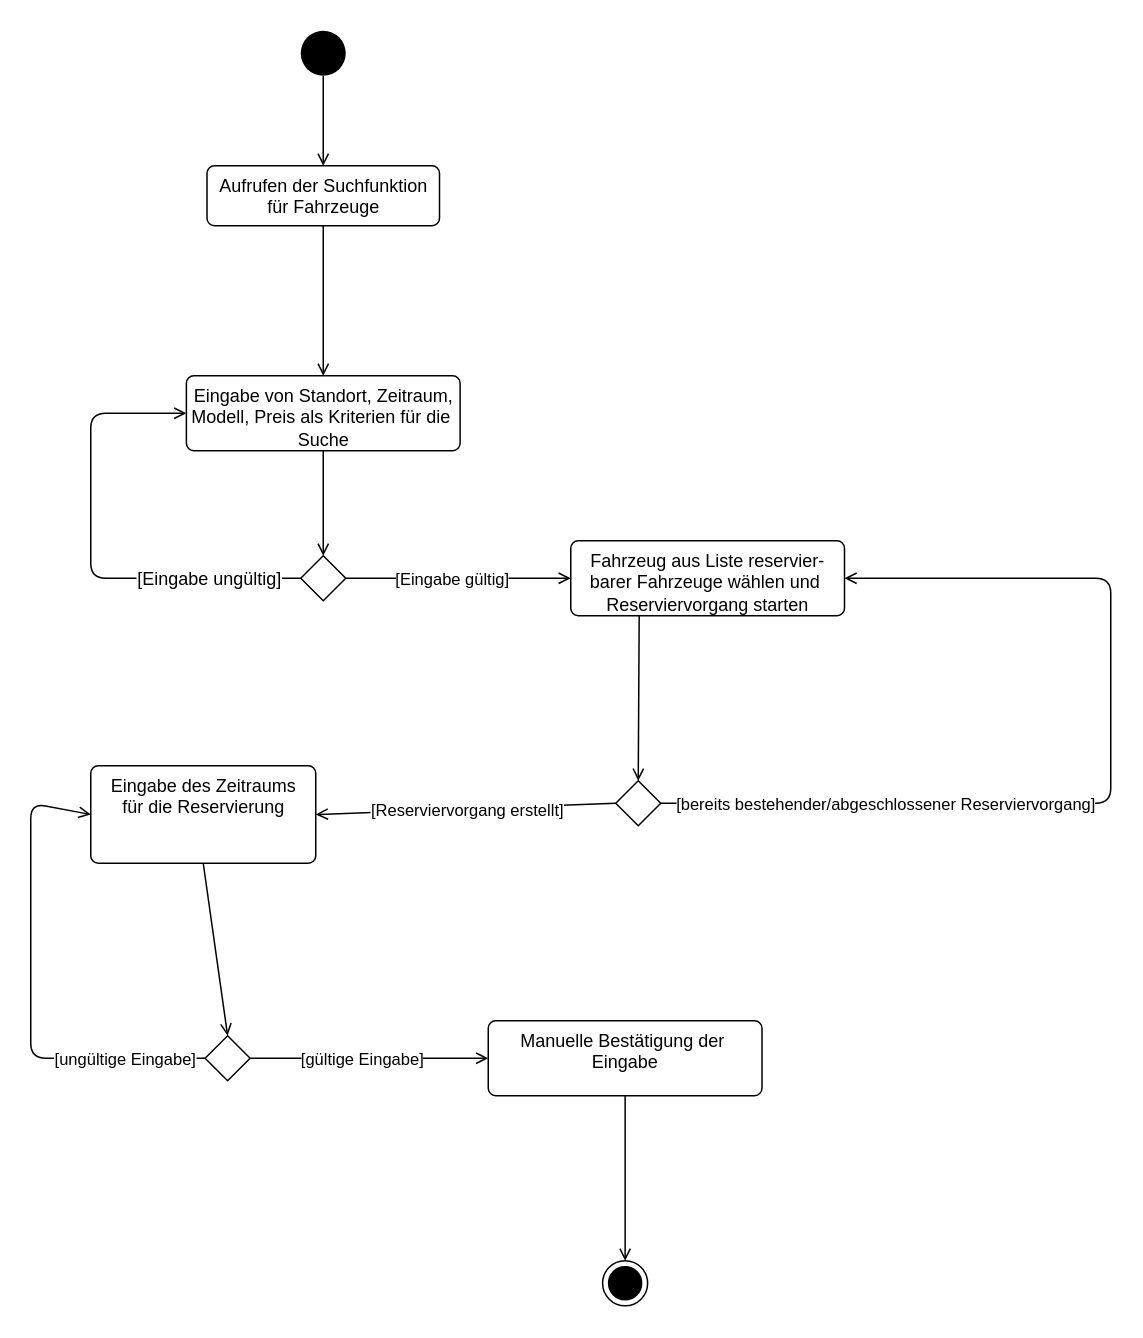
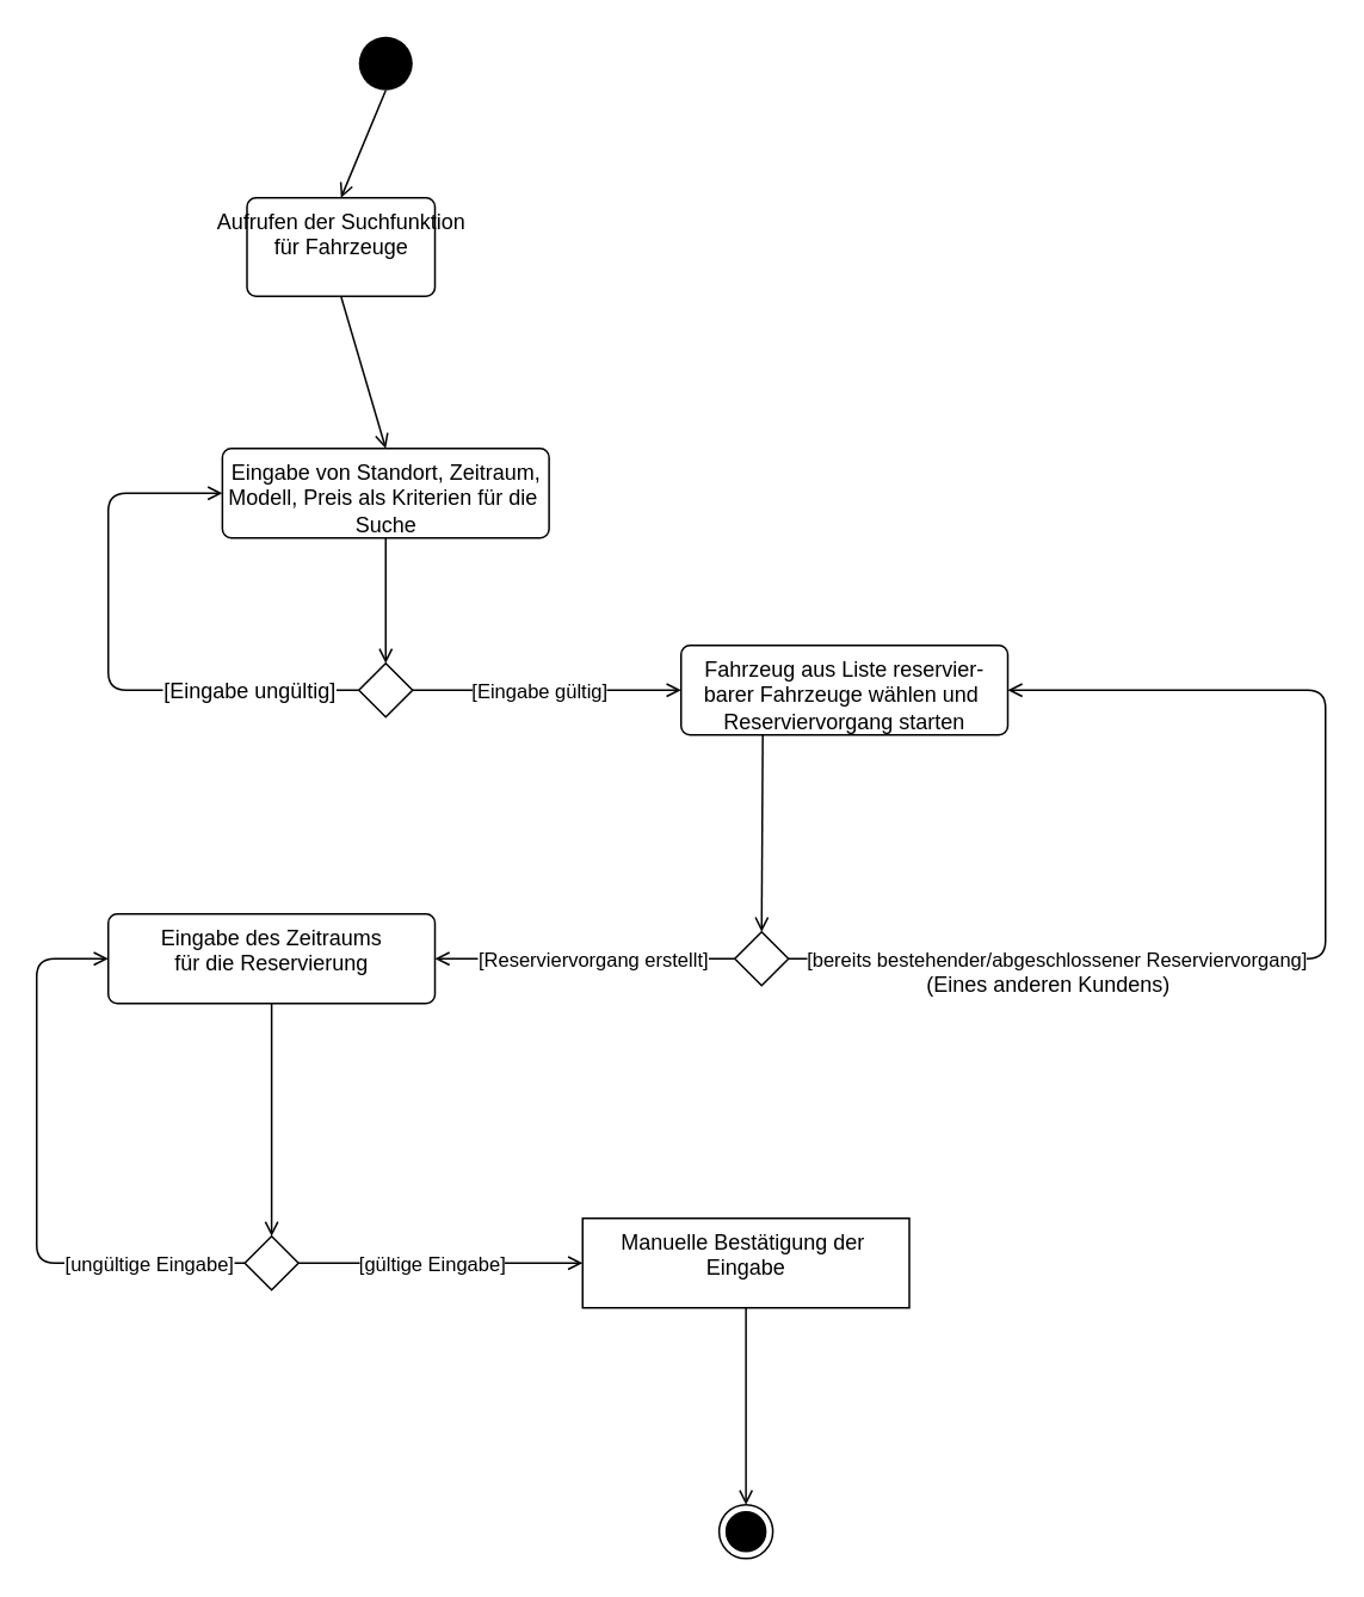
- <mxCell id="6" value="Aufrufen der Suchfunktion&lt;br&gt;für Fahrzeuge" style="html=1;align=center;verticalAlign=top;rounded=1;absoluteArcSize=1;arcSize=10;dashed=0;gradientColor=none;shadow=0;glass=0;sketch=0;labelBackgroundColor=none;perimeterSpacing=0;" vertex="1" parent="1"><mxGeometry x="137.5" y="110" width="155" height="40" as="geometry" /></mxCell>
+ <mxCell id="6" value="Aufrufen der Suchfunktion&lt;br&gt;für Fahrzeuge" style="html=1;align=center;verticalAlign=top;rounded=1;absoluteArcSize=1;arcSize=10;dashed=0;gradientColor=none;shadow=0;glass=0;sketch=0;labelBackgroundColor=none;perimeterSpacing=0;" vertex="1" parent="1"><mxGeometry x="137.5" y="110" width="105" height="55" as="geometry" /></mxCell>
- <mxCell id="23" value="Eingabe des Zeitraums&lt;br&gt;für die Reservierung" style="html=1;align=center;verticalAlign=top;rounded=1;absoluteArcSize=1;arcSize=10;dashed=0;gradientColor=none;shadow=0;glass=0;sketch=0;labelBackgroundColor=none;perimeterSpacing=0;" vertex="1" parent="1"><mxGeometry x="60" y="510" width="150" height="65" as="geometry" /></mxCell>
+ <mxCell id="23" value="Eingabe des Zeitraums&lt;br&gt;für die Reservierung" style="html=1;align=center;verticalAlign=top;rounded=1;absoluteArcSize=1;arcSize=10;dashed=0;gradientColor=none;shadow=0;glass=0;sketch=0;labelBackgroundColor=none;perimeterSpacing=0;" vertex="1" parent="1"><mxGeometry x="60" y="510" width="182.5" height="50" as="geometry" /></mxCell>
+ <mxCell id="21" value="(Eines anderen Kundens)" style="text;html=1;align=center;verticalAlign=middle;resizable=0;points=[];autosize=1;strokeColor=none;fillColor=none;" vertex="1" parent="1"><mxGeometry x="510" y="540" width="150" height="20" as="geometry" /></mxCell>
- <mxCell id="30" value="Manuelle Bestätigung der&amp;nbsp;&lt;br&gt;Eingabe" style="html=1;align=center;verticalAlign=top;rounded=1;absoluteArcSize=1;arcSize=10;dashed=0;gradientColor=none;shadow=0;glass=0;sketch=0;labelBackgroundColor=none;perimeterSpacing=0;" vertex="1" parent="1"><mxGeometry x="325" y="680" width="182.5" height="50" as="geometry" /></mxCell>
+ <mxCell id="30" value="Manuelle Bestätigung der&amp;nbsp;&lt;br&gt;Eingabe" style="html=1;align=center;verticalAlign=top;absoluteArcSize=1;arcSize=10;dashed=0;gradientColor=none;shadow=0;glass=0;sketch=0;labelBackgroundColor=none;perimeterSpacing=0;rounded=0;" vertex="1" parent="1"><mxGeometry x="325" y="680" width="182.5" height="50" as="geometry" /></mxCell>
